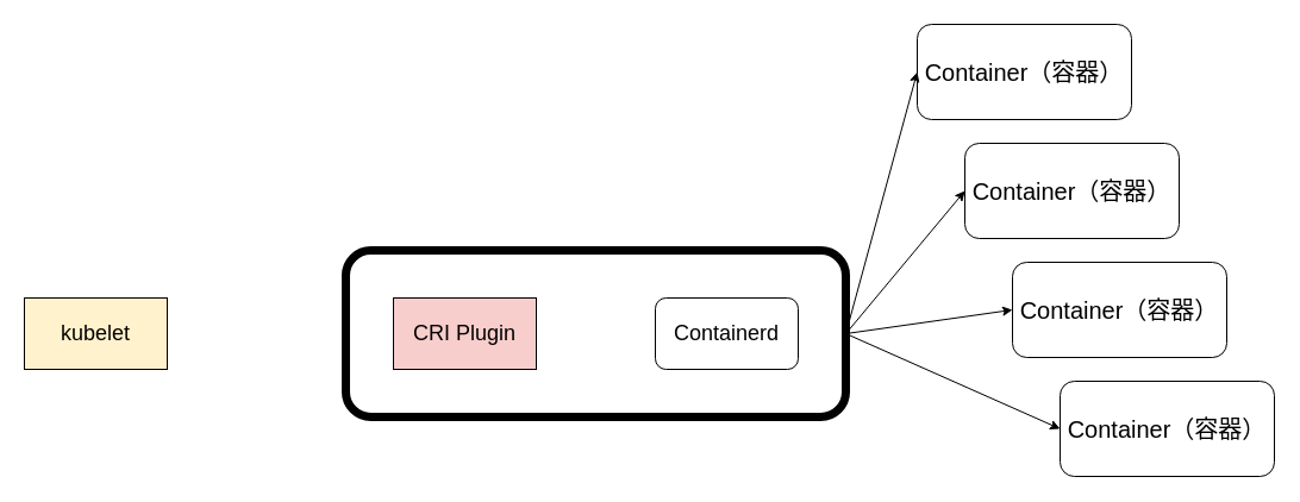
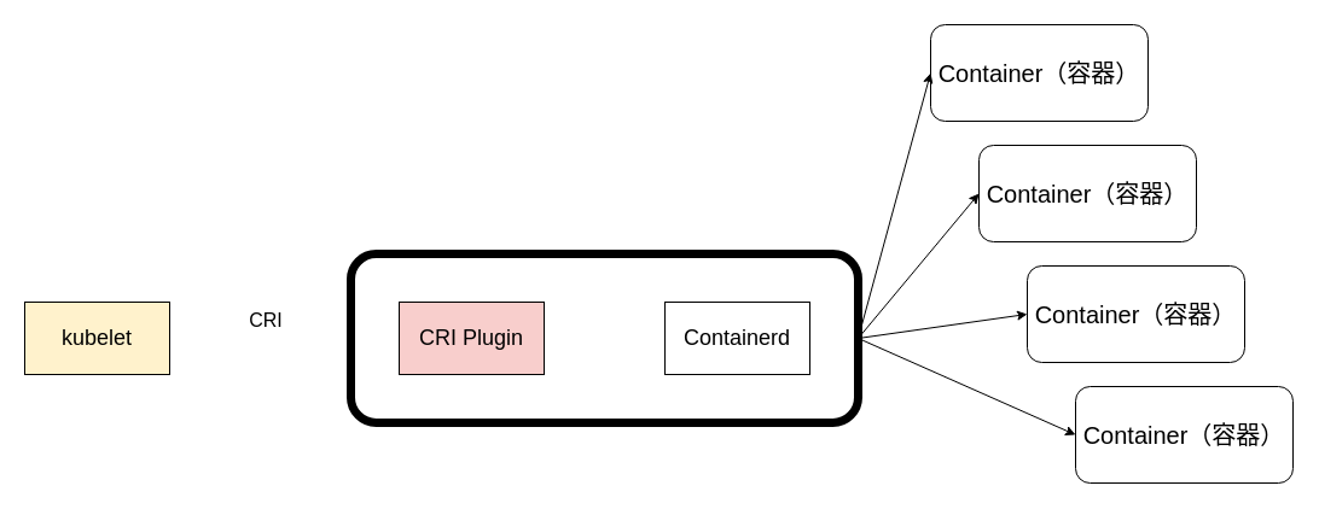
+ <mxCell id="11" value="&lt;font style=&quot;font-size: 16px;&quot;&gt;CRI&lt;/font&gt;" style="text;html=1;strokeColor=none;fillColor=none;align=center;verticalAlign=middle;whiteSpace=wrap;rounded=0;" parent="2" vertex="1"><mxGeometry x="170" y="230" width="60" height="30" as="geometry" /></mxCell>
- <mxCell id="6" value="Containerd" style="whiteSpace=wrap;html=1;fontSize=18;rounded=1;" parent="2" vertex="1"><mxGeometry x="530" y="230" width="120" height="60" as="geometry" /></mxCell>
+ <mxCell id="6" value="Containerd" style="rounded=0;whiteSpace=wrap;html=1;fontSize=18;" parent="2" vertex="1"><mxGeometry x="530" y="230" width="120" height="60" as="geometry" /></mxCell>
